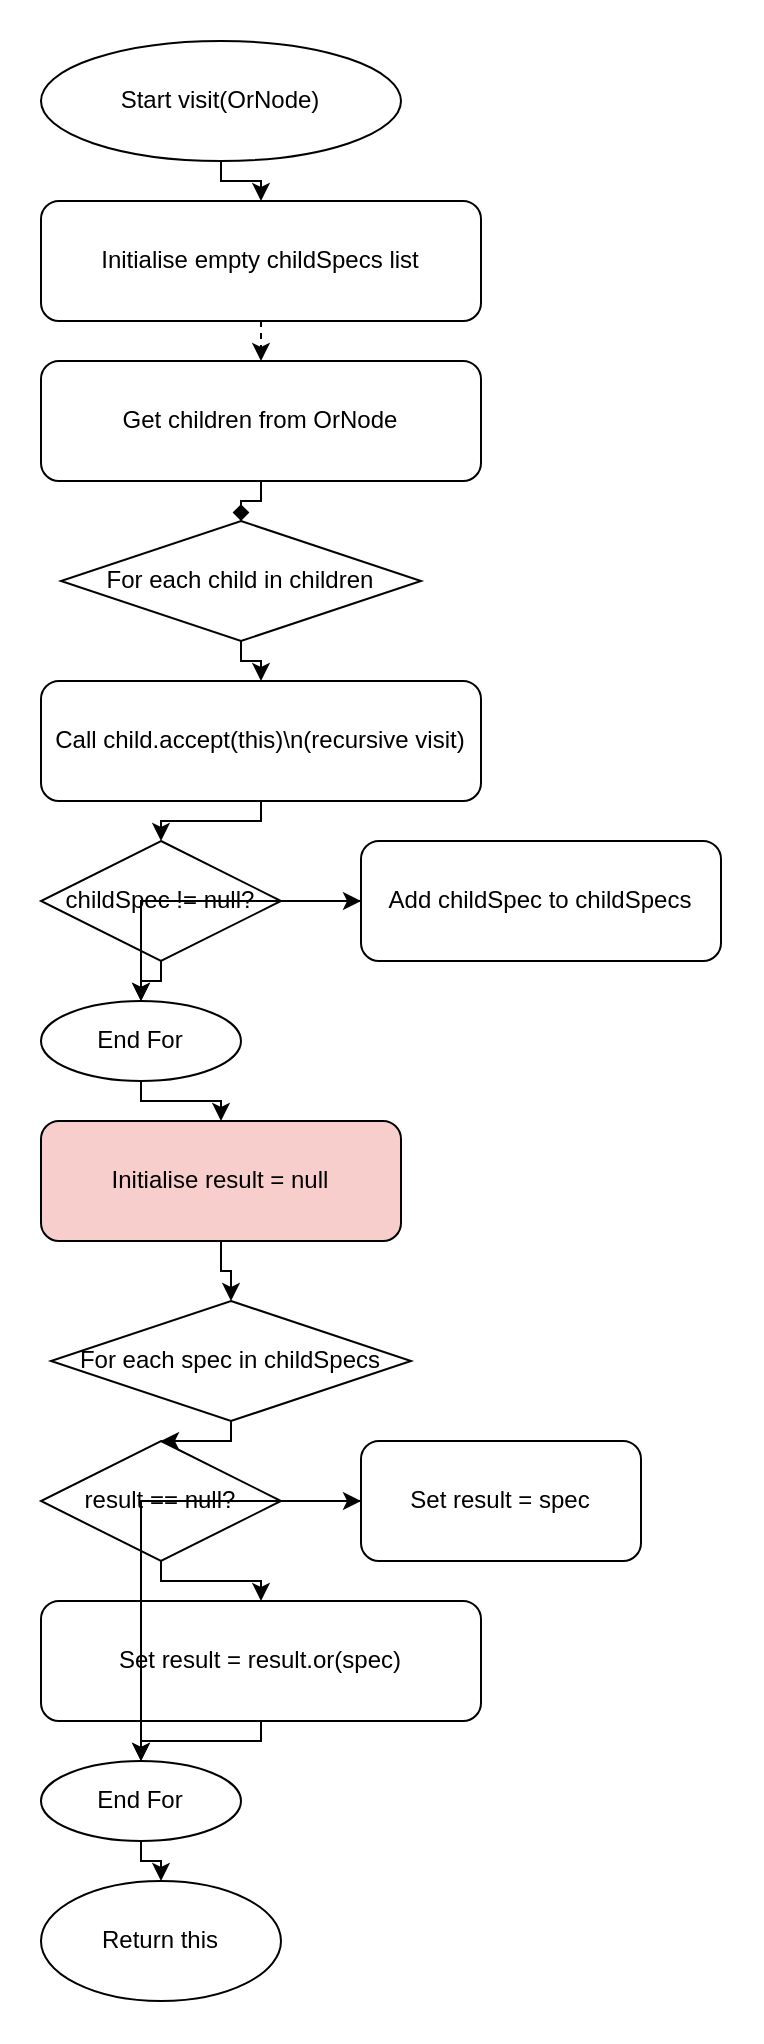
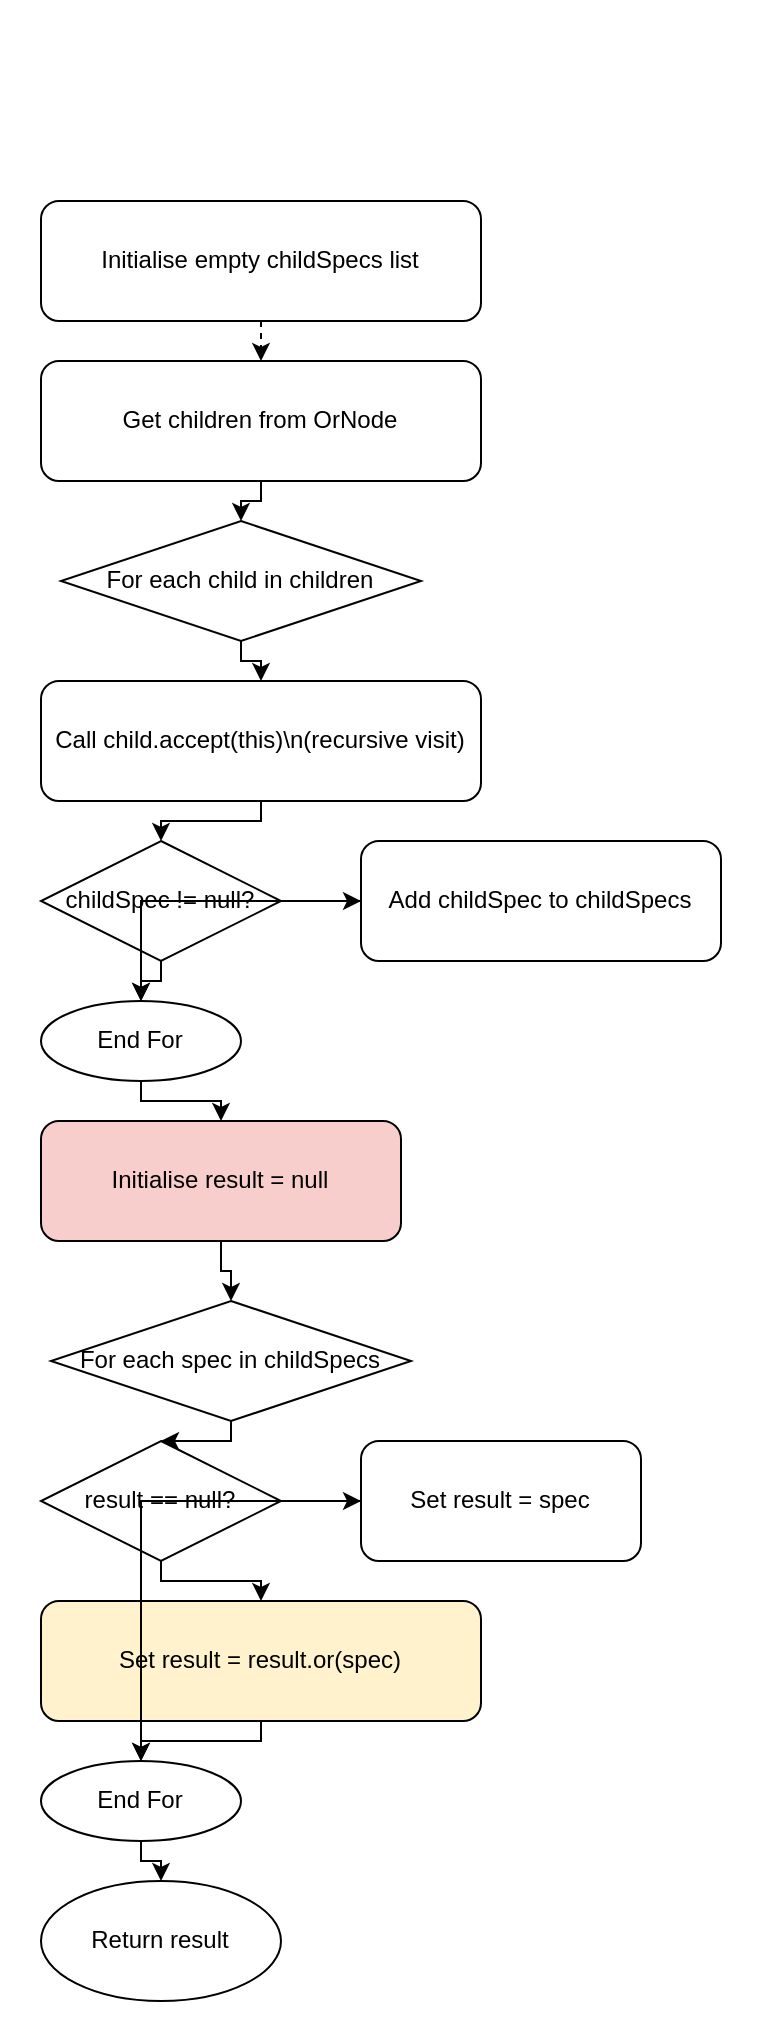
- <mxCell id="2" value="Start visit(OrNode)" style="ellipse;whiteSpace=wrap;html=1;" vertex="1" parent="1"><mxGeometry x="20" y="20" width="180" height="60" as="geometry" /></mxCell>
- <mxCell id="17" style="edgeStyle=orthogonalEdgeStyle;rounded=0;" edge="1" parent="1" source="2" target="3"><mxGeometry relative="1" as="geometry" /></mxCell>
- <mxCell id="19" style="edgeStyle=orthogonalEdgeStyle;rounded=0;endArrow=diamond;" edge="1" parent="1" source="4" target="5"><mxGeometry relative="1" as="geometry" /></mxCell>
+ <mxCell id="19" style="edgeStyle=orthogonalEdgeStyle;rounded=0;" edge="1" parent="1" source="4" target="5"><mxGeometry relative="1" as="geometry" /></mxCell>
- <mxCell id="14" value="Set result = result.or(spec)" style="rounded=1;whiteSpace=wrap;html=1;" vertex="1" parent="1"><mxGeometry x="20" y="800" width="220" height="60" as="geometry" /></mxCell>
+ <mxCell id="14" value="Set result = result.or(spec)" style="rounded=1;whiteSpace=wrap;html=1;fillColor=#fff2cc;" vertex="1" parent="1"><mxGeometry x="20" y="800" width="220" height="60" as="geometry" /></mxCell>
- <mxCell id="16" value="Return this" style="ellipse;whiteSpace=wrap;html=1;" vertex="1" parent="1"><mxGeometry x="20" y="940" width="120" height="60" as="geometry" /></mxCell>
+ <mxCell id="16" value="Return result" style="ellipse;whiteSpace=wrap;html=1;" vertex="1" parent="1"><mxGeometry x="20" y="940" width="120" height="60" as="geometry" /></mxCell>
